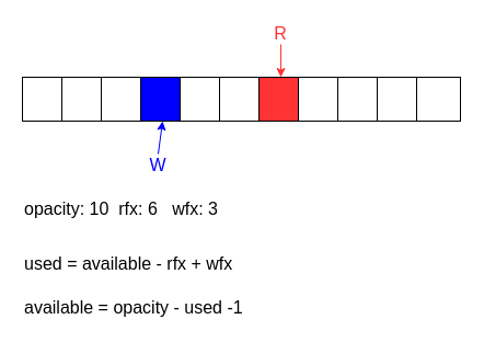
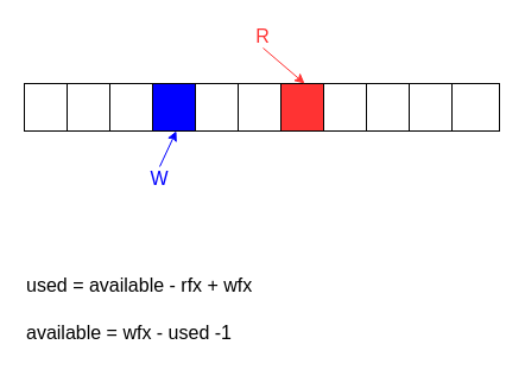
- <mxCell id="18" value="&lt;font color=&quot;#ff3333&quot;&gt;R&lt;/font&gt;" style="text;html=1;strokeColor=none;fillColor=none;align=center;verticalAlign=middle;whiteSpace=wrap;rounded=0;fontSize=16;fontColor=#0000FF;" parent="1" vertex="1"><mxGeometry x="236" y="20" width="40" height="20" as="geometry" /></mxCell>
+ <mxCell id="18" value="&lt;font color=&quot;#ff3333&quot;&gt;R&lt;/font&gt;" style="text;html=1;strokeColor=none;fillColor=none;align=center;verticalAlign=middle;whiteSpace=wrap;rounded=0;fontSize=16;fontColor=#0000FF;" parent="1" vertex="1"><mxGeometry x="201" y="20" width="40" height="20" as="geometry" /></mxCell>
- <mxCell id="16" value="W" style="text;html=1;strokeColor=none;fillColor=none;align=center;verticalAlign=middle;whiteSpace=wrap;rounded=0;fontColor=#0000FF;fontSize=16;" parent="1" vertex="1"><mxGeometry x="124" y="140" width="40" height="20" as="geometry" /></mxCell>
+ <mxCell id="16" value="W" style="text;html=1;strokeColor=none;fillColor=none;align=center;verticalAlign=middle;whiteSpace=wrap;rounded=0;fontColor=#0000FF;fontSize=16;" parent="1" vertex="1"><mxGeometry x="114" y="140" width="40" height="20" as="geometry" /></mxCell>
- <mxCell id="2" value="opacity: 10&amp;nbsp; rfx: 6&amp;nbsp; &amp;nbsp;wfx: 3" style="text;html=1;strokeColor=none;fillColor=none;align=left;verticalAlign=middle;whiteSpace=wrap;rounded=0;fontSize=16;fontColor=#000000;" parent="1" vertex="1"><mxGeometry x="20" y="180" width="280" height="20" as="geometry" /></mxCell>
- <mxCell id="4" value="&lt;font style=&quot;font-size: 16px&quot;&gt;available = opacity - used -1&amp;nbsp;&lt;/font&gt;" style="text;html=1;strokeColor=none;fillColor=none;align=left;verticalAlign=middle;whiteSpace=wrap;rounded=0;" parent="1" vertex="1"><mxGeometry x="20" y="270" width="300" height="20" as="geometry" /></mxCell>
+ <mxCell id="4" value="&lt;font style=&quot;font-size: 16px&quot;&gt;available = wfx - used -1&amp;nbsp;&lt;/font&gt;" style="text;html=1;strokeColor=none;fillColor=none;align=left;verticalAlign=middle;whiteSpace=wrap;rounded=0;" parent="1" vertex="1"><mxGeometry x="20" y="270" width="300" height="20" as="geometry" /></mxCell>
